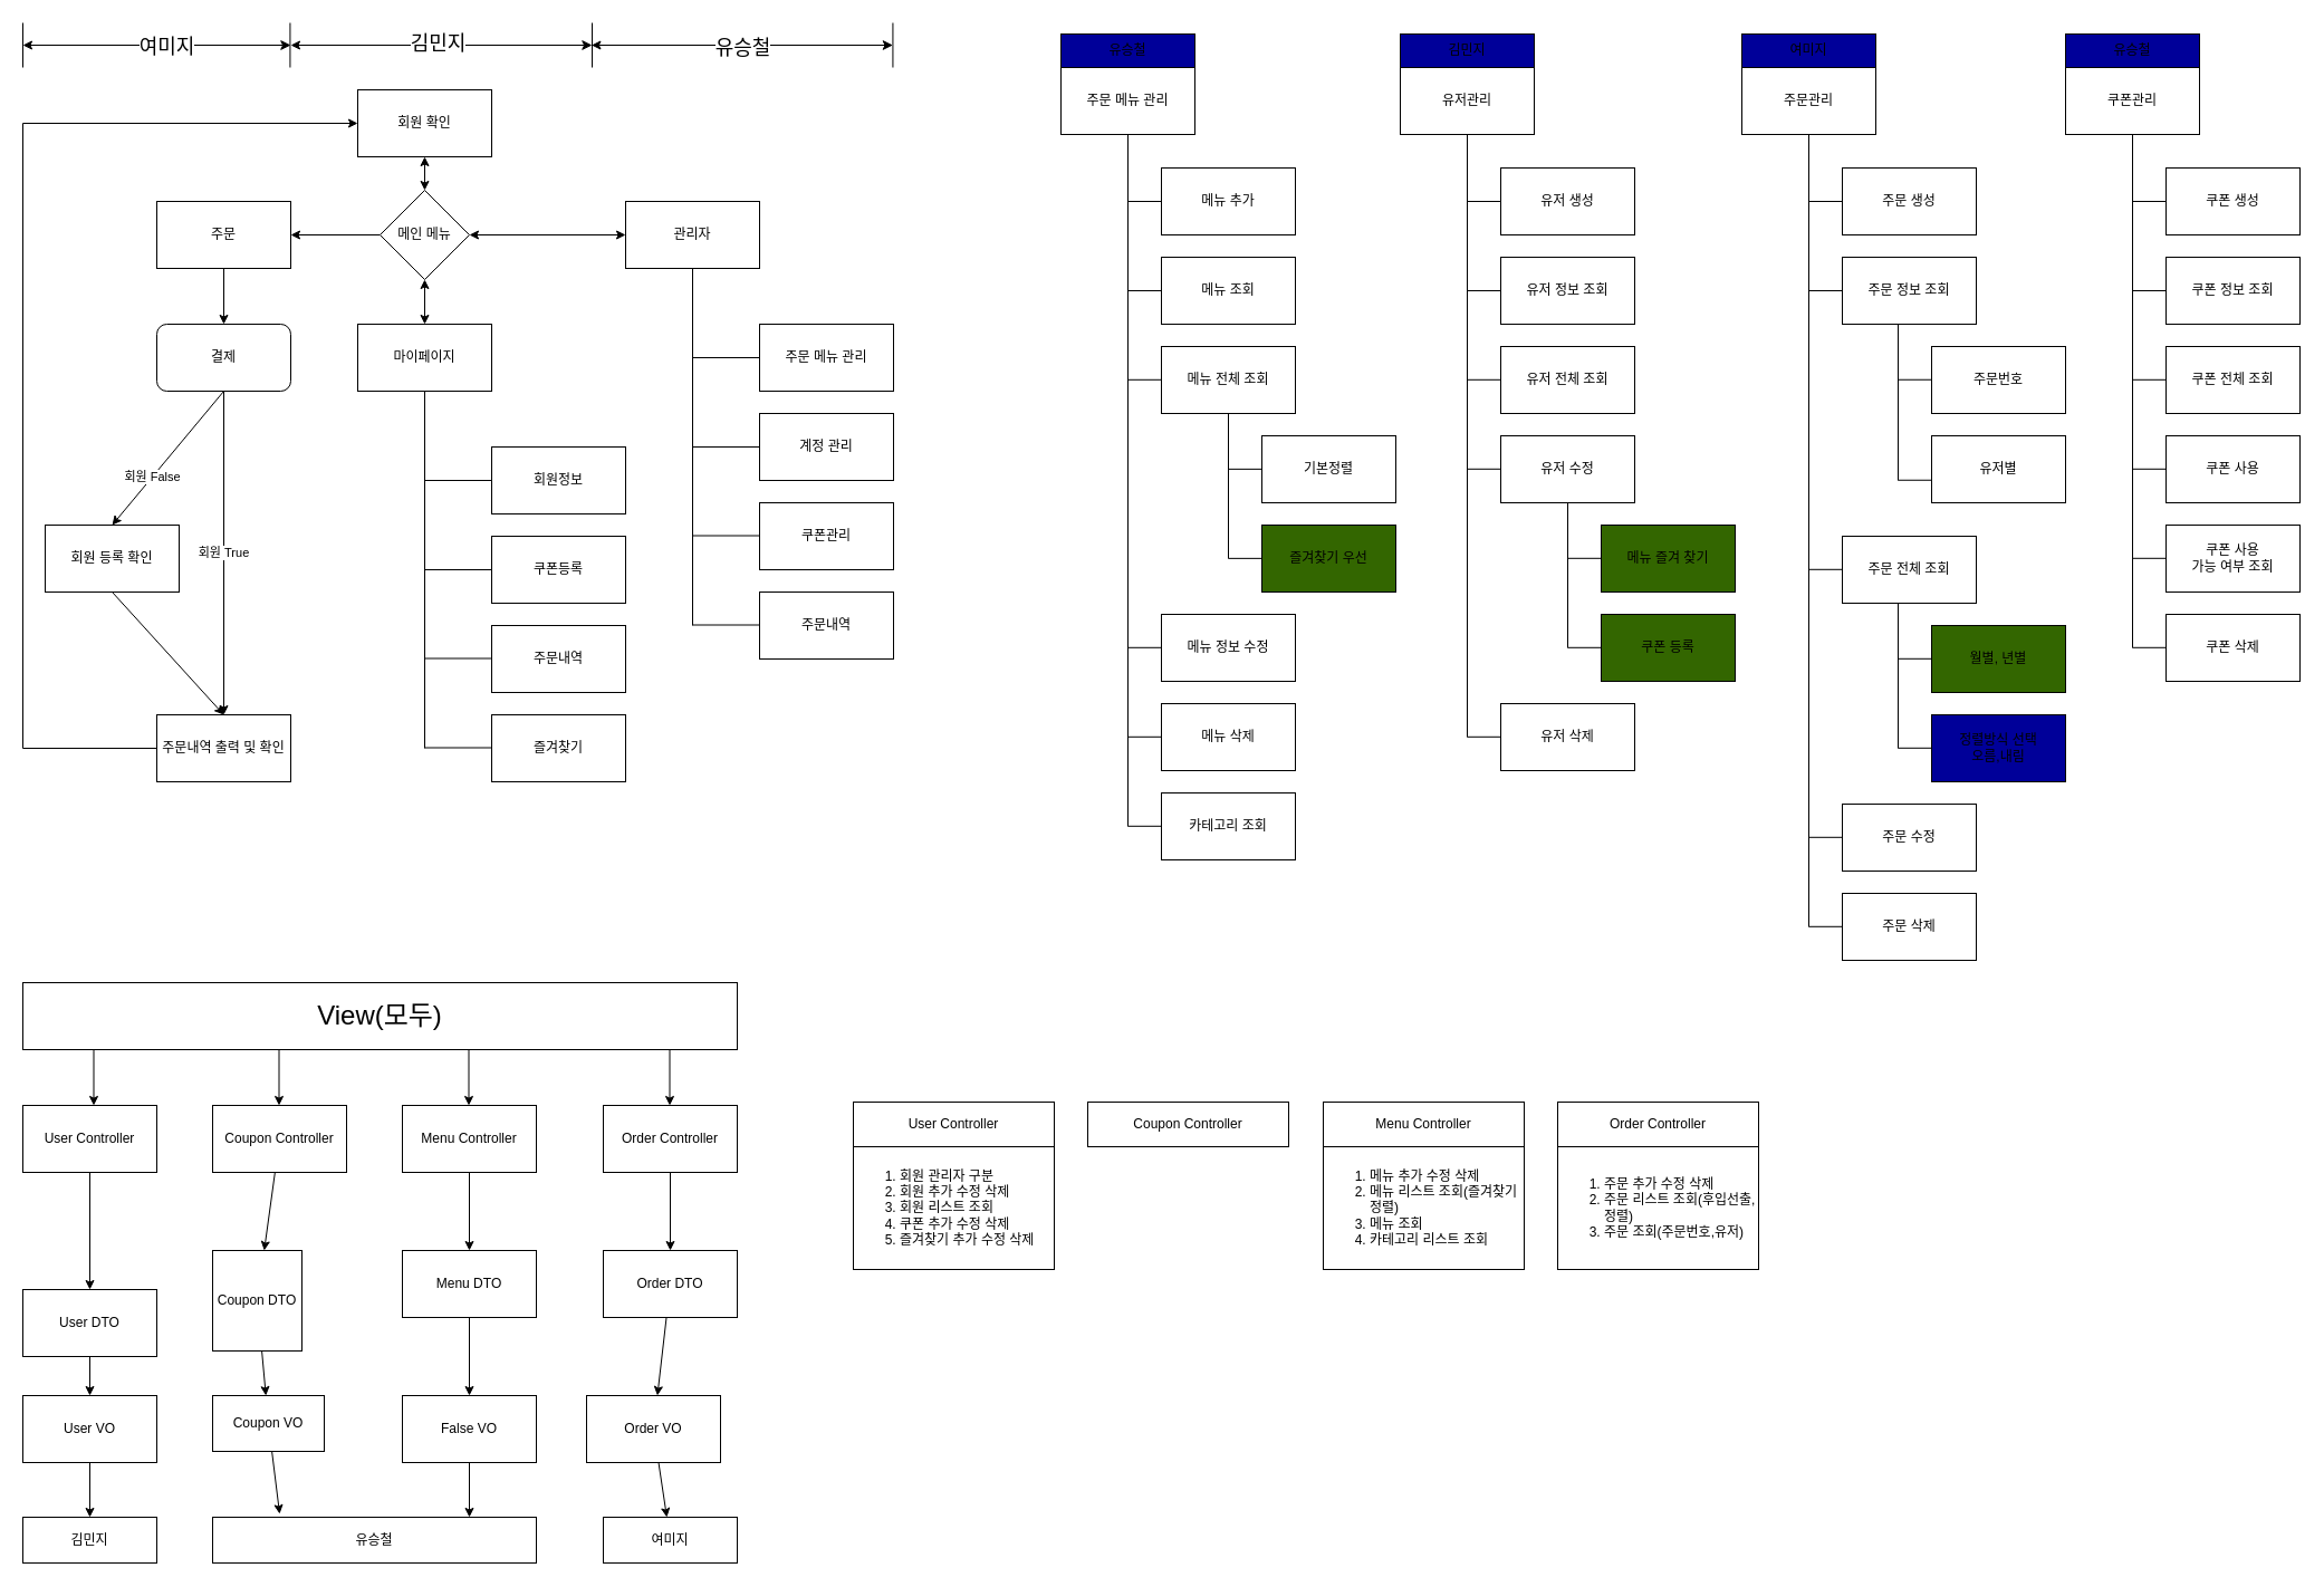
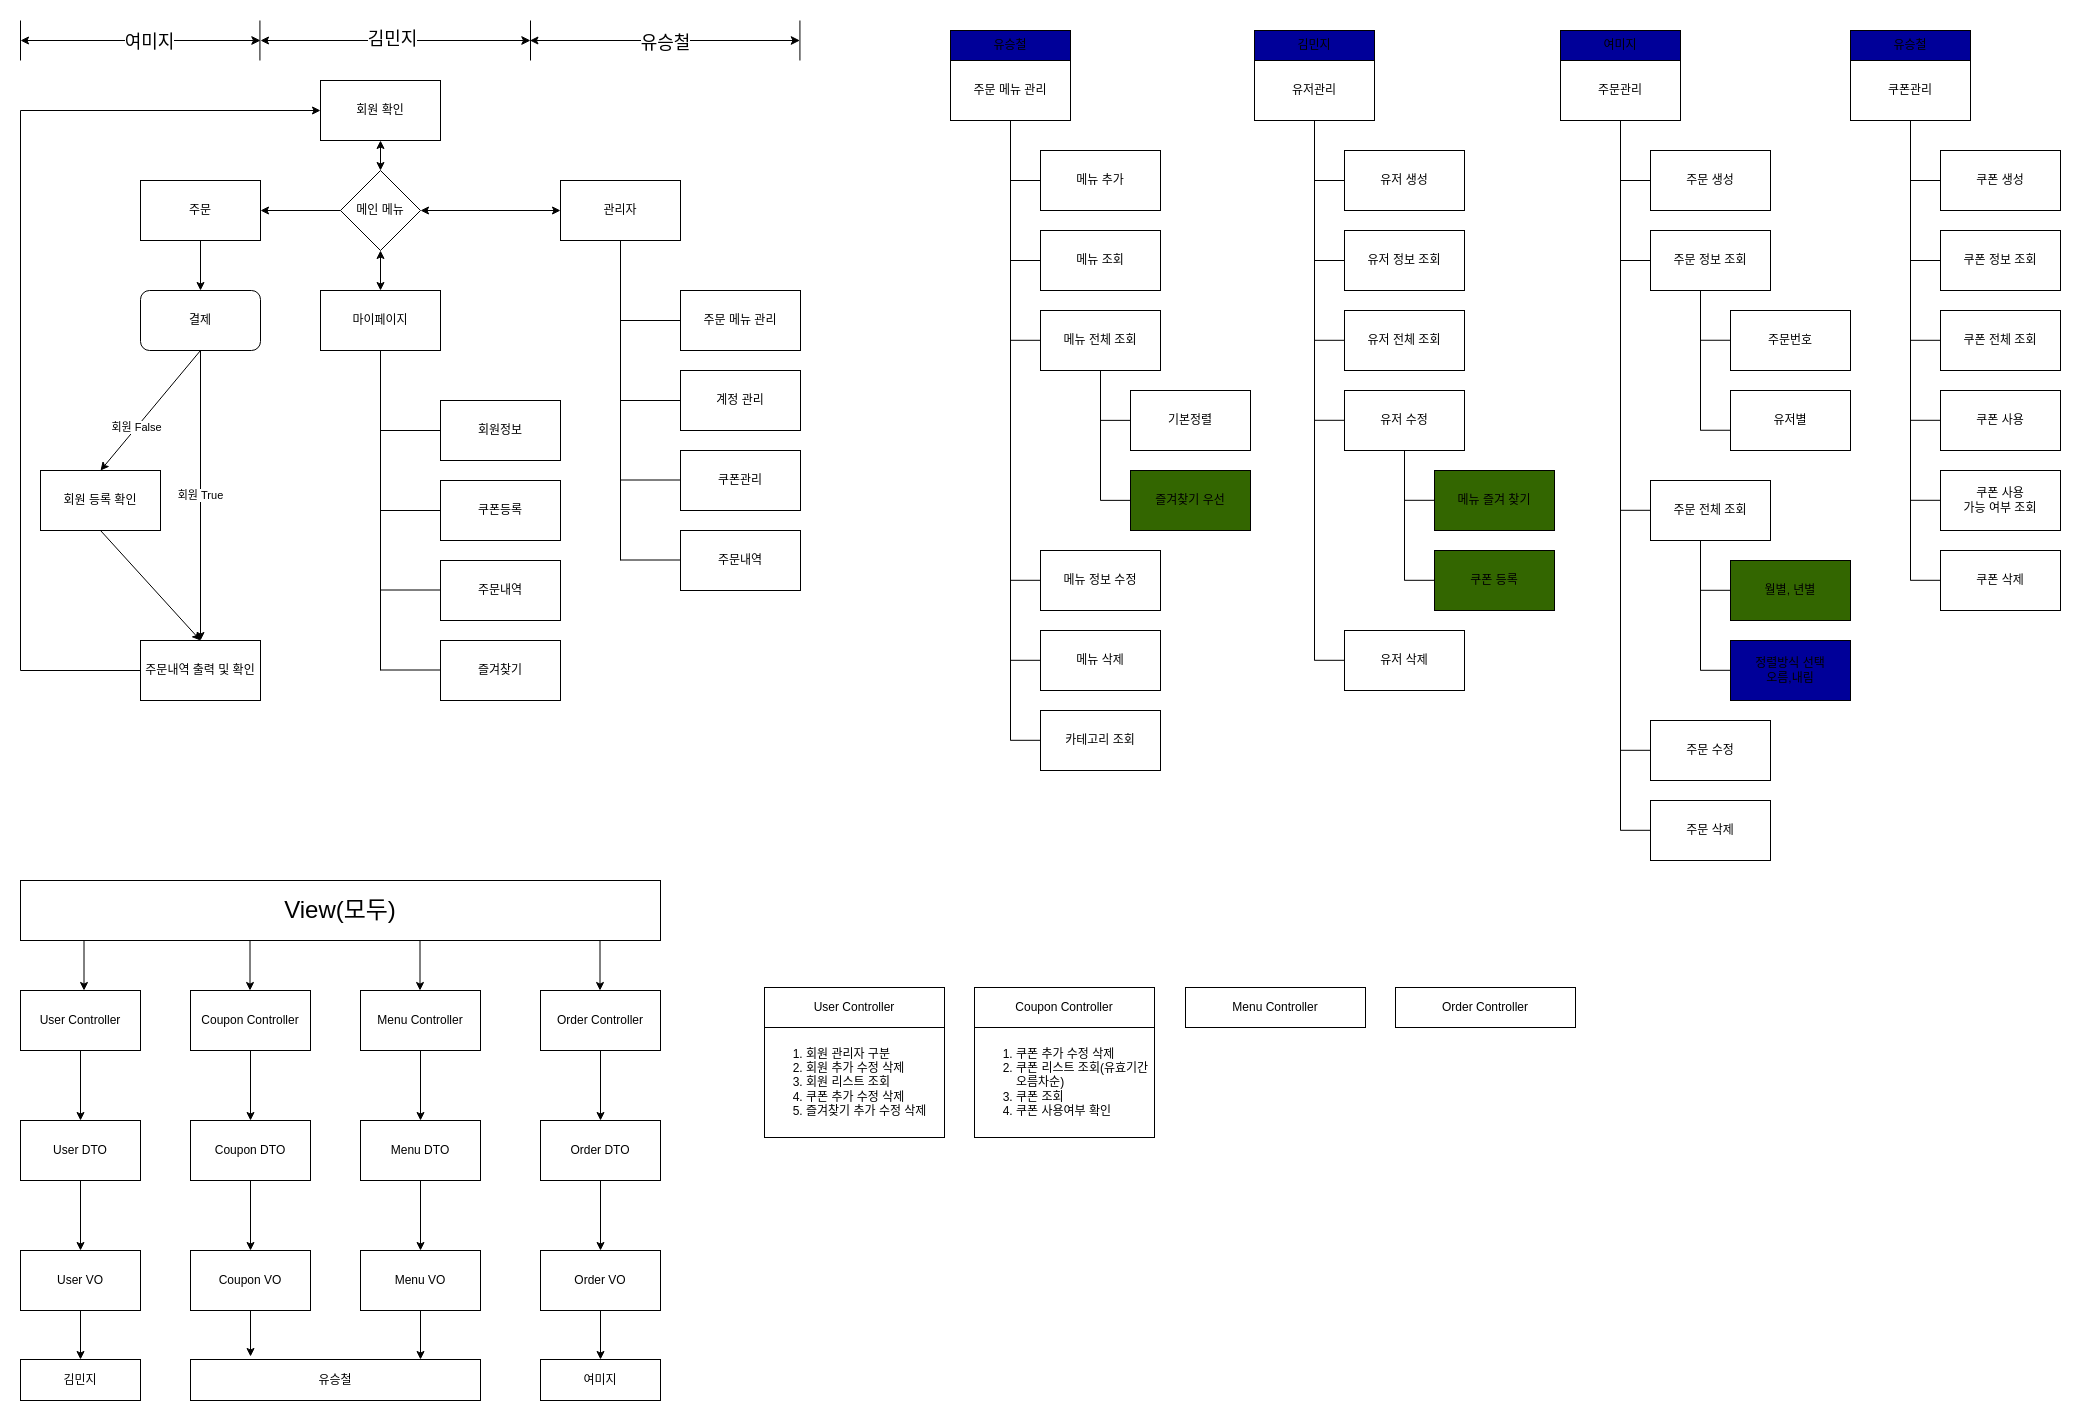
+ <mxCell id="159" value="&lt;ol&gt;&lt;li&gt;쿠폰 추가 수정 삭제&lt;/li&gt;&lt;li&gt;쿠폰 리스트 조회(유효기간 오름차순)&lt;/li&gt;&lt;li&gt;쿠폰 조회&amp;nbsp;&lt;/li&gt;&lt;li&gt;쿠폰 사용여부 확인&lt;/li&gt;&lt;/ol&gt;" style="whiteSpace=wrap;html=1;align=left;" parent="1" vertex="1"><mxGeometry x="974" y="1027" width="180" height="110" as="geometry" /></mxCell>
- <mxCell id="160" value="&lt;ol&gt;&lt;li&gt;메뉴 추가 수정 삭제&lt;/li&gt;&lt;li&gt;메뉴 리스트 조회(즐겨찾기 정렬)&lt;/li&gt;&lt;li&gt;메뉴 조회&lt;/li&gt;&lt;li&gt;카테고리 리스트 조회&lt;/li&gt;&lt;/ol&gt;" style="whiteSpace=wrap;html=1;align=left;" parent="1" vertex="1"><mxGeometry x="1185" y="1027" width="180" height="110" as="geometry" /></mxCell>
- <mxCell id="161" value="&lt;ol&gt;&lt;li&gt;주문 추가 수정 삭제&lt;/li&gt;&lt;li&gt;주문 리스트 조회(후입선출,정렬)&lt;/li&gt;&lt;li&gt;주문 조회(주문번호,유저)&lt;/li&gt;&lt;/ol&gt;" style="whiteSpace=wrap;html=1;align=left;" parent="1" vertex="1"><mxGeometry x="1395" y="1027" width="180" height="110" as="geometry" /></mxCell>
- <mxCell id="135" value="Coupon&amp;nbsp;DTO" style="whiteSpace=wrap;html=1;" parent="1" vertex="1"><mxGeometry x="190" y="1120" width="80" height="90" as="geometry" /></mxCell>
+ <mxCell id="135" value="Coupon&amp;nbsp;DTO" style="whiteSpace=wrap;html=1;" parent="1" vertex="1"><mxGeometry x="190" y="1120" width="120" height="60" as="geometry" /></mxCell>
- <mxCell id="129" value="User DTO" style="whiteSpace=wrap;html=1;" parent="1" vertex="1"><mxGeometry x="20" y="1155" width="120" height="60" as="geometry" /></mxCell>
+ <mxCell id="129" value="User DTO" style="whiteSpace=wrap;html=1;" parent="1" vertex="1"><mxGeometry x="20" y="1120" width="120" height="60" as="geometry" /></mxCell>
- <mxCell id="137" value="Coupon&amp;nbsp;VO" style="whiteSpace=wrap;html=1;" parent="1" vertex="1"><mxGeometry x="190" y="1250" width="100" height="50" as="geometry" /></mxCell>
+ <mxCell id="137" value="Coupon&amp;nbsp;VO" style="whiteSpace=wrap;html=1;" parent="1" vertex="1"><mxGeometry x="190" y="1250" width="120" height="60" as="geometry" /></mxCell>
- <mxCell id="152" value="False VO" style="whiteSpace=wrap;html=1;" parent="1" vertex="1"><mxGeometry x="360" y="1250" width="120" height="60" as="geometry" /></mxCell>
+ <mxCell id="152" value="Menu VO" style="whiteSpace=wrap;html=1;" parent="1" vertex="1"><mxGeometry x="360" y="1250" width="120" height="60" as="geometry" /></mxCell>
- <mxCell id="143" value="Order&amp;nbsp;VO" style="whiteSpace=wrap;html=1;" parent="1" vertex="1"><mxGeometry x="525" y="1250" width="120" height="60" as="geometry" /></mxCell>
+ <mxCell id="143" value="Order&amp;nbsp;VO" style="whiteSpace=wrap;html=1;" parent="1" vertex="1"><mxGeometry x="540" y="1250" width="120" height="60" as="geometry" /></mxCell>
